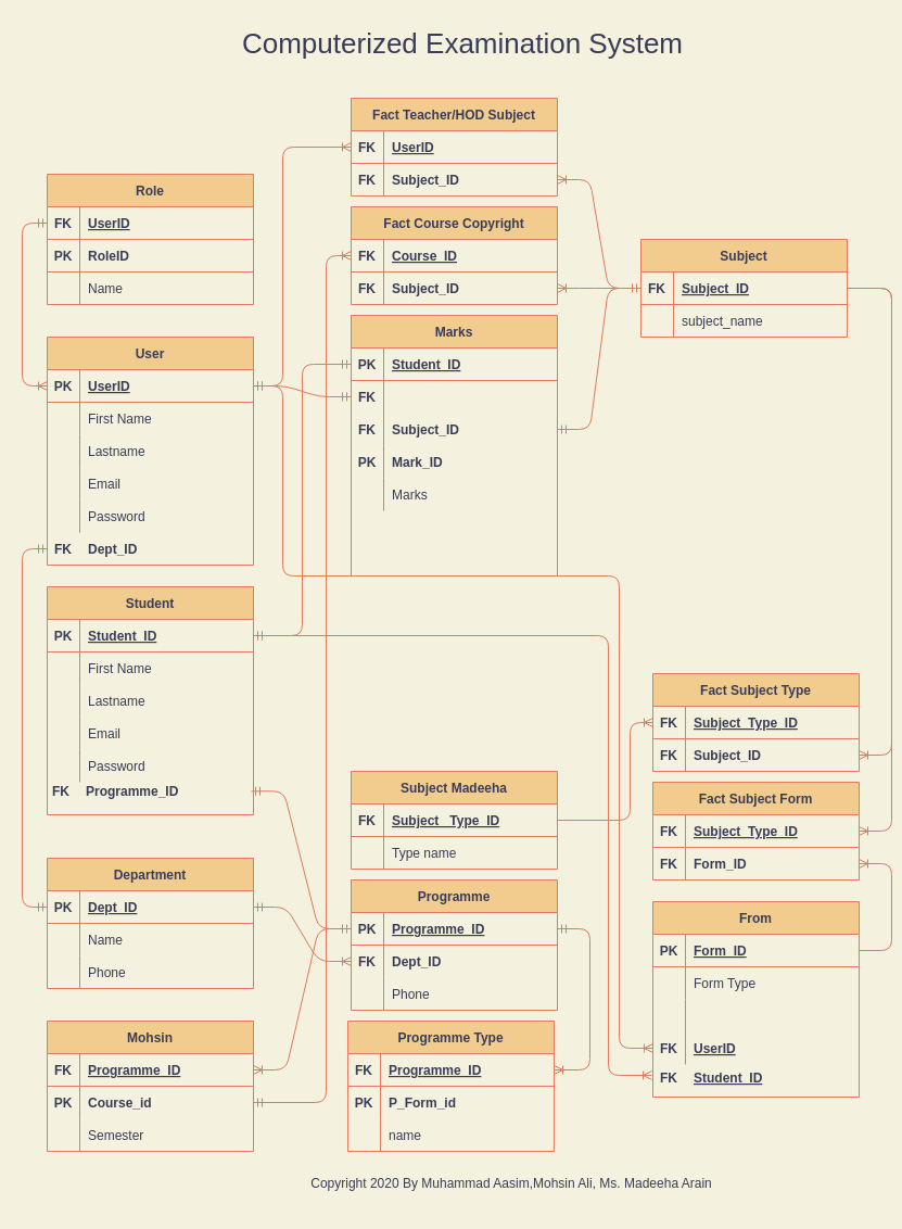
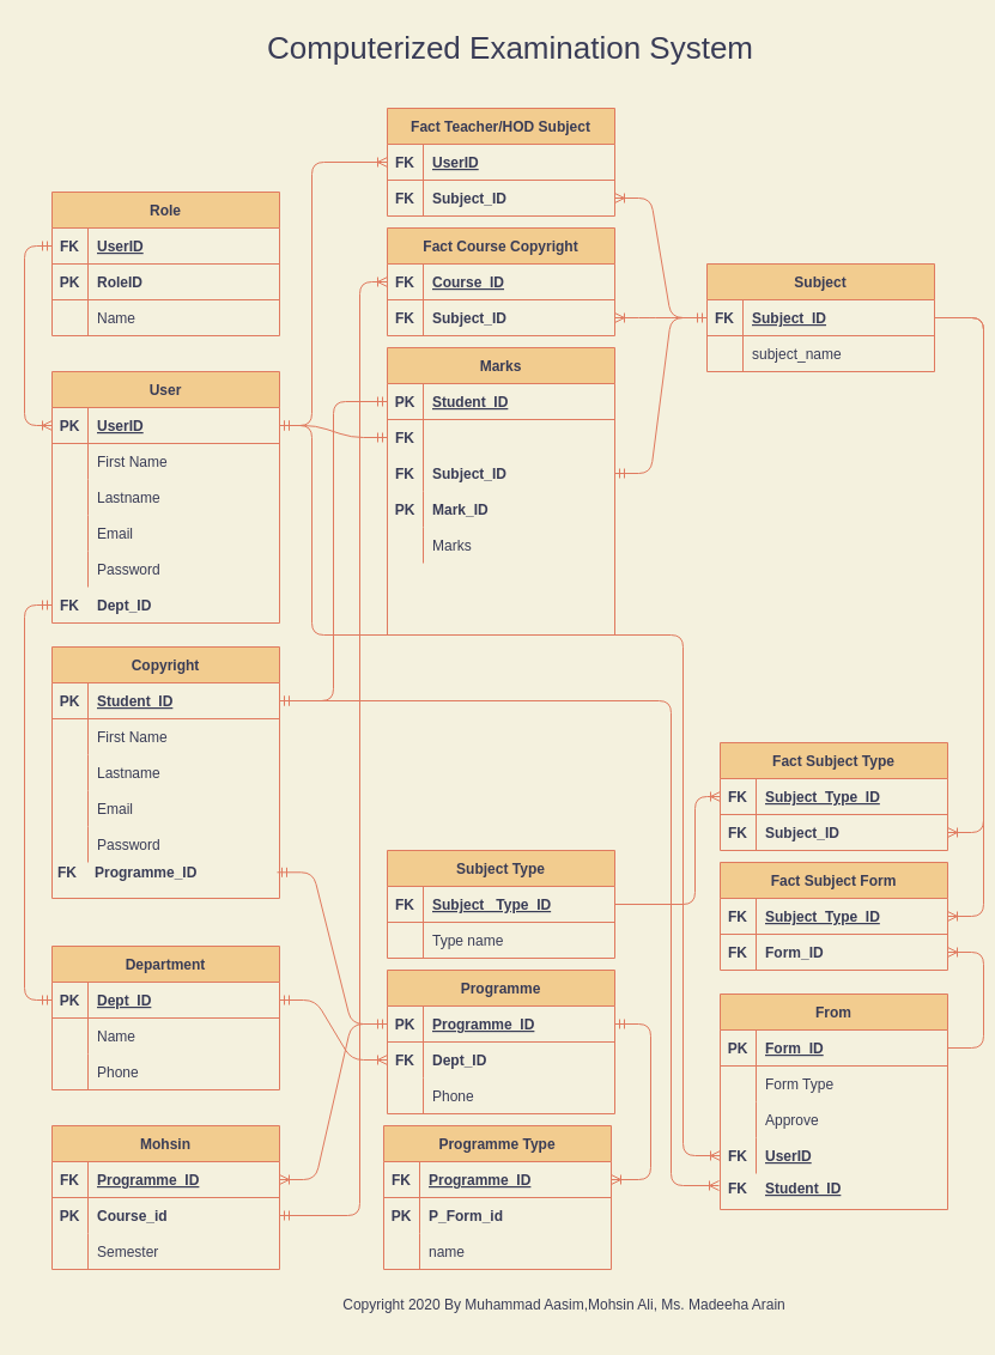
- <mxCell id="156" value="Student" style="shape=table;startSize=30;container=1;collapsible=1;childLayout=tableLayout;fixedRows=1;rowLines=0;fontStyle=1;align=center;resizeLast=1;fillColor=#F2CC8F;strokeColor=#E07A5F;fontColor=#393C56;" parent="1" vertex="1"><mxGeometry x="43" y="540" width="190" height="210.0" as="geometry" /></mxCell>
+ <mxCell id="156" value="Copyright" style="shape=table;startSize=30;container=1;collapsible=1;childLayout=tableLayout;fixedRows=1;rowLines=0;fontStyle=1;align=center;resizeLast=1;fillColor=#F2CC8F;strokeColor=#E07A5F;fontColor=#393C56;" parent="1" vertex="1"><mxGeometry x="43" y="540" width="190" height="210.0" as="geometry" /></mxCell>
- <mxCell id="104" value="Subject Madeeha" style="shape=table;startSize=30;container=1;collapsible=1;childLayout=tableLayout;fixedRows=1;rowLines=0;fontStyle=1;align=center;resizeLast=1;fillColor=#F2CC8F;strokeColor=#E07A5F;fontColor=#393C56;" parent="1" vertex="1"><mxGeometry x="323" y="710" width="190" height="90" as="geometry" /></mxCell>
+ <mxCell id="104" value="Subject Type" style="shape=table;startSize=30;container=1;collapsible=1;childLayout=tableLayout;fixedRows=1;rowLines=0;fontStyle=1;align=center;resizeLast=1;fillColor=#F2CC8F;strokeColor=#E07A5F;fontColor=#393C56;" parent="1" vertex="1"><mxGeometry x="323" y="710" width="190" height="90" as="geometry" /></mxCell>
+ <mxCell id="183" value="Approve" style="shape=partialRectangle;connectable=0;fillColor=none;top=0;left=0;bottom=0;right=0;align=left;spacingLeft=6;overflow=hidden;strokeColor=#E07A5F;fontColor=#393C56;" parent="181" vertex="1"><mxGeometry x="30" width="160" height="30" as="geometry" /></mxCell>
